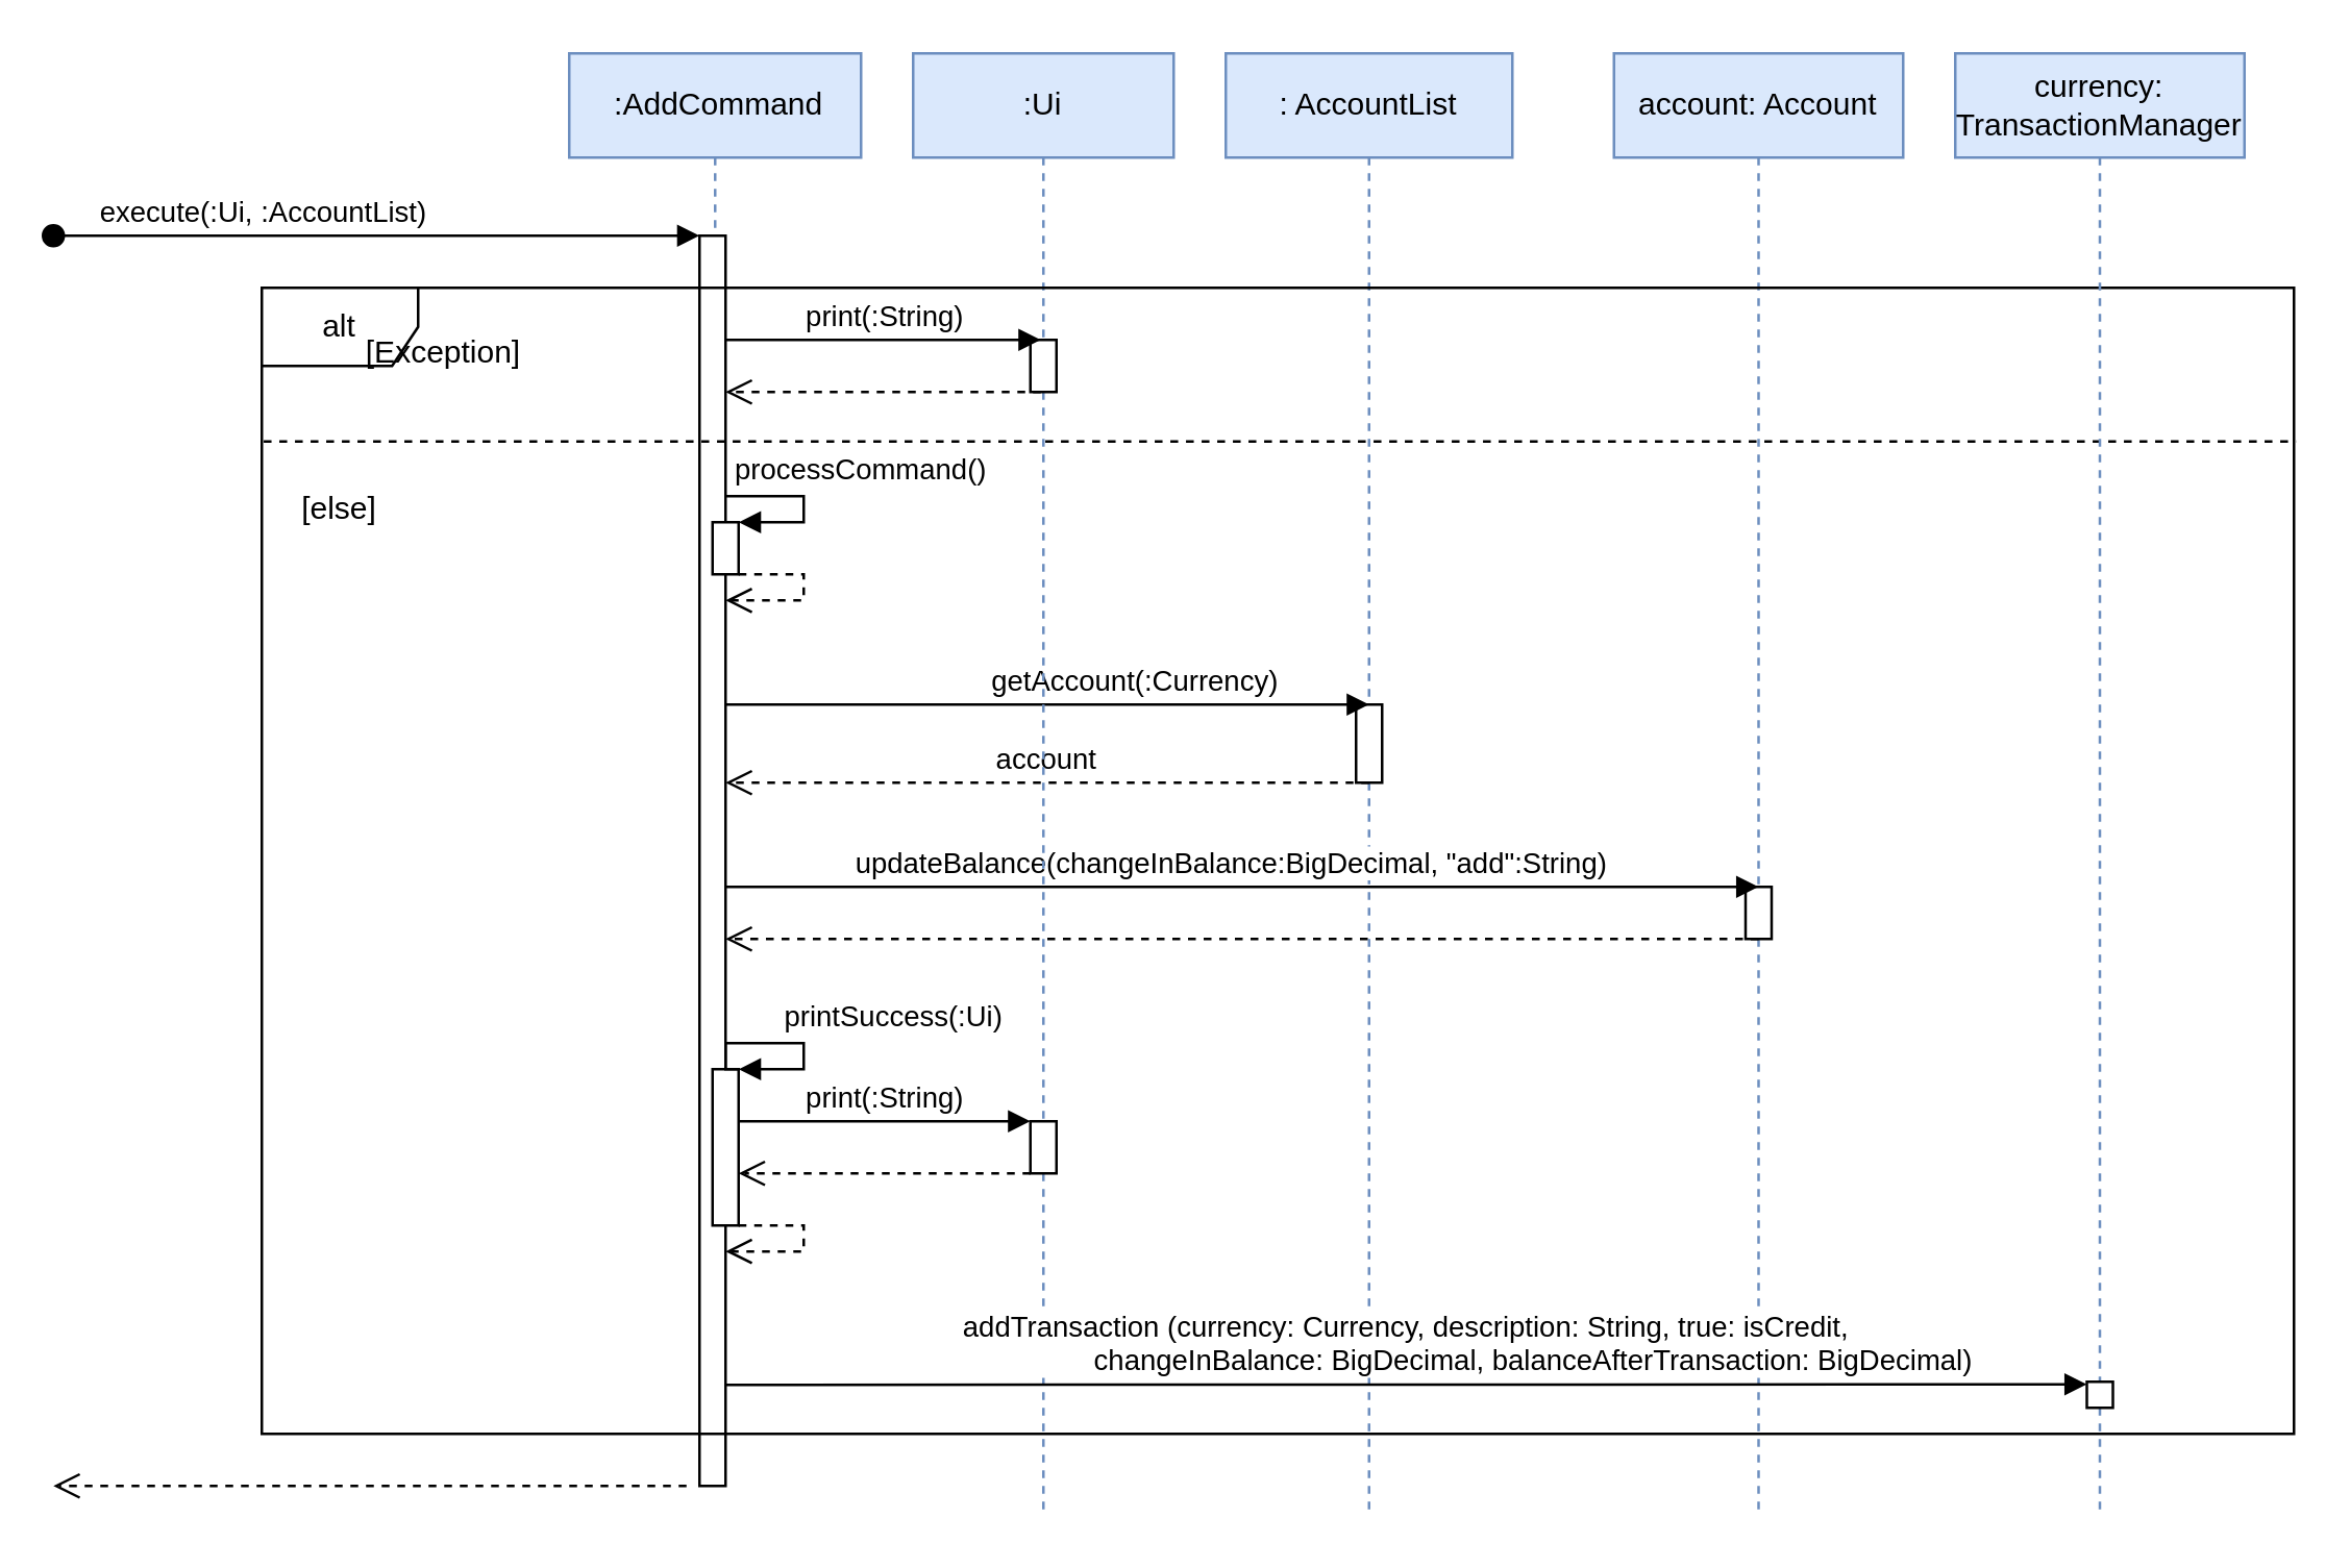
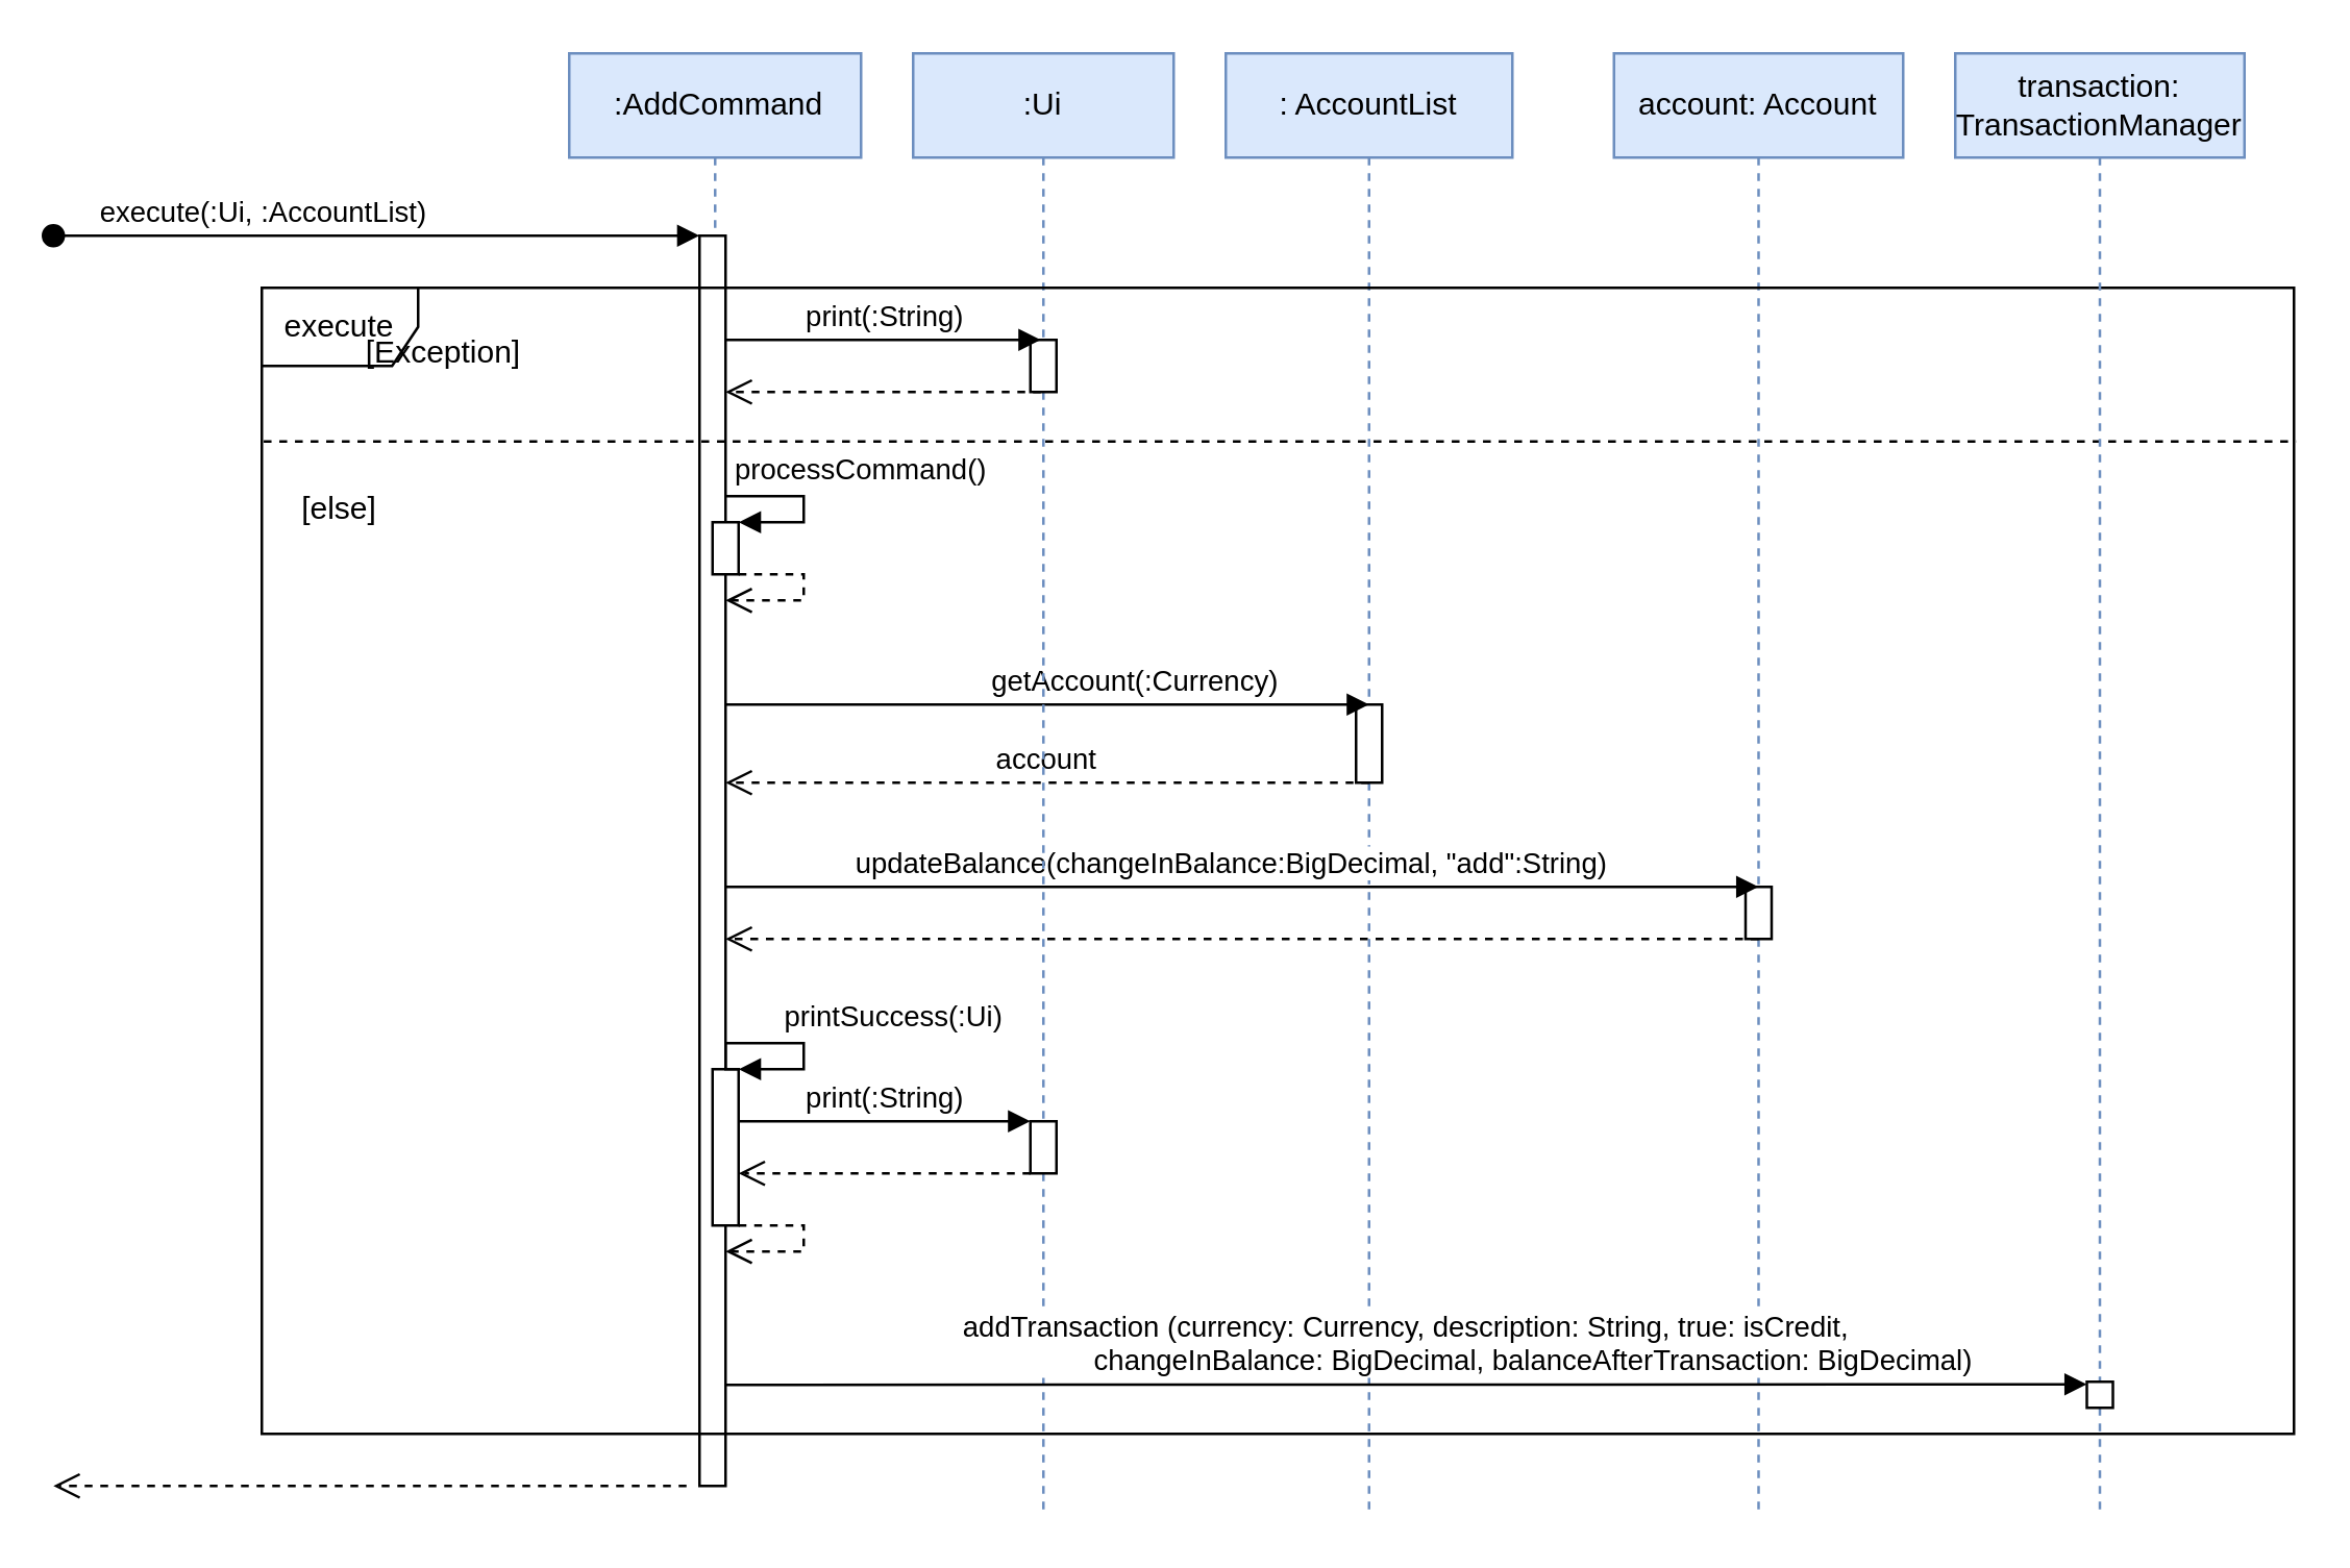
- <mxCell id="31" value="currency: TransactionManager" style="shape=umlLifeline;perimeter=lifelinePerimeter;whiteSpace=wrap;html=1;container=1;dropTarget=0;collapsible=0;recursiveResize=0;outlineConnect=0;portConstraint=eastwest;newEdgeStyle={&quot;edgeStyle&quot;:&quot;elbowEdgeStyle&quot;,&quot;elbow&quot;:&quot;vertical&quot;,&quot;curved&quot;:0,&quot;rounded&quot;:0};fillColor=#dae8fc;strokeColor=#6c8ebf;" parent="1" vertex="1"><mxGeometry x="750" y="20" width="111" height="560" as="geometry" /></mxCell>
+ <mxCell id="31" value="transaction: TransactionManager" style="shape=umlLifeline;perimeter=lifelinePerimeter;whiteSpace=wrap;html=1;container=1;dropTarget=0;collapsible=0;recursiveResize=0;outlineConnect=0;portConstraint=eastwest;newEdgeStyle={&quot;edgeStyle&quot;:&quot;elbowEdgeStyle&quot;,&quot;elbow&quot;:&quot;vertical&quot;,&quot;curved&quot;:0,&quot;rounded&quot;:0};fillColor=#dae8fc;strokeColor=#6c8ebf;" parent="1" vertex="1"><mxGeometry x="750" y="20" width="111" height="560" as="geometry" /></mxCell>
- <mxCell id="24" value="alt" style="shape=umlFrame;whiteSpace=wrap;html=1;pointerEvents=0;" parent="1" vertex="1"><mxGeometry x="100" y="110" width="780" height="440" as="geometry" /></mxCell>
+ <mxCell id="24" value="execute" style="shape=umlFrame;whiteSpace=wrap;html=1;pointerEvents=0;" parent="1" vertex="1"><mxGeometry x="100" y="110" width="780" height="440" as="geometry" /></mxCell>
